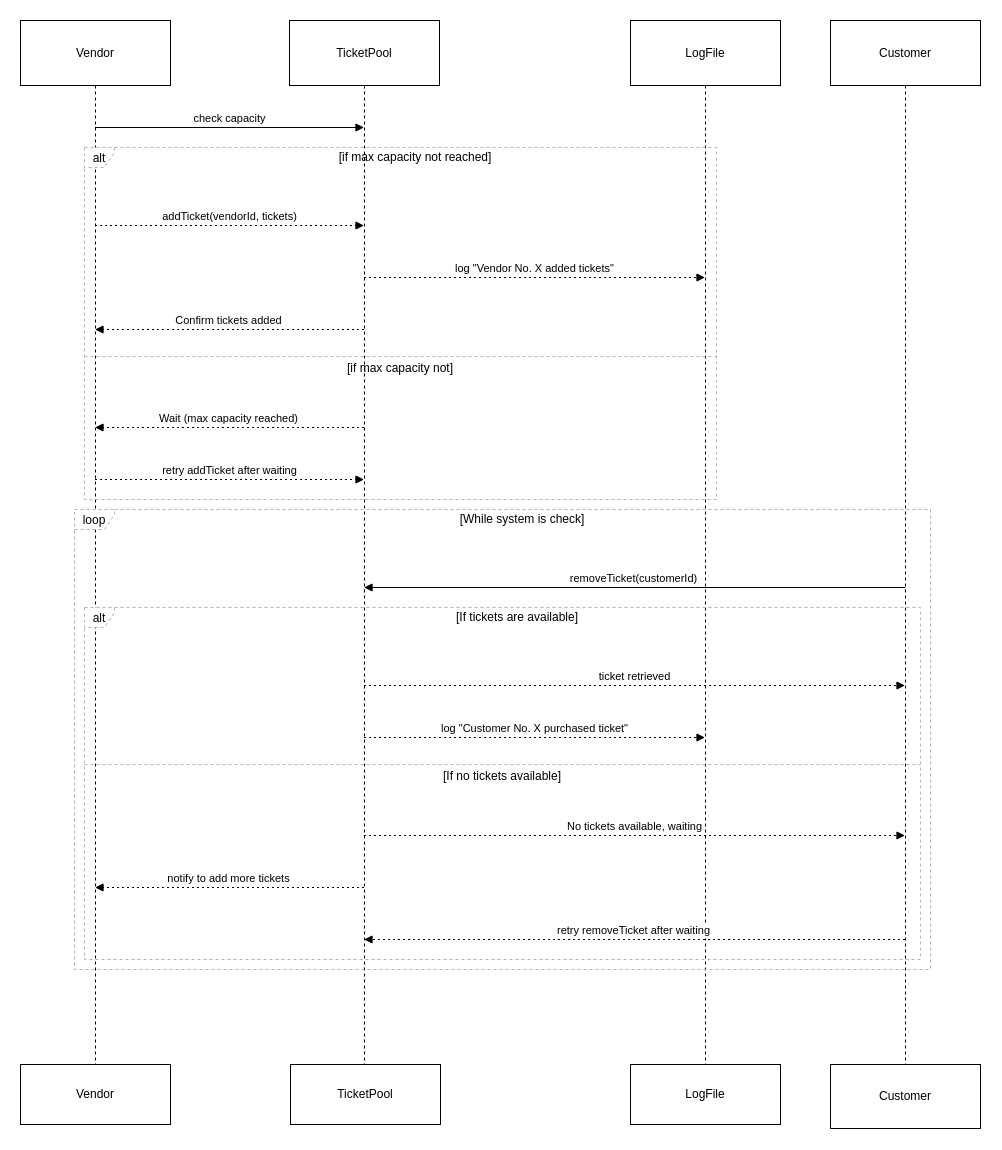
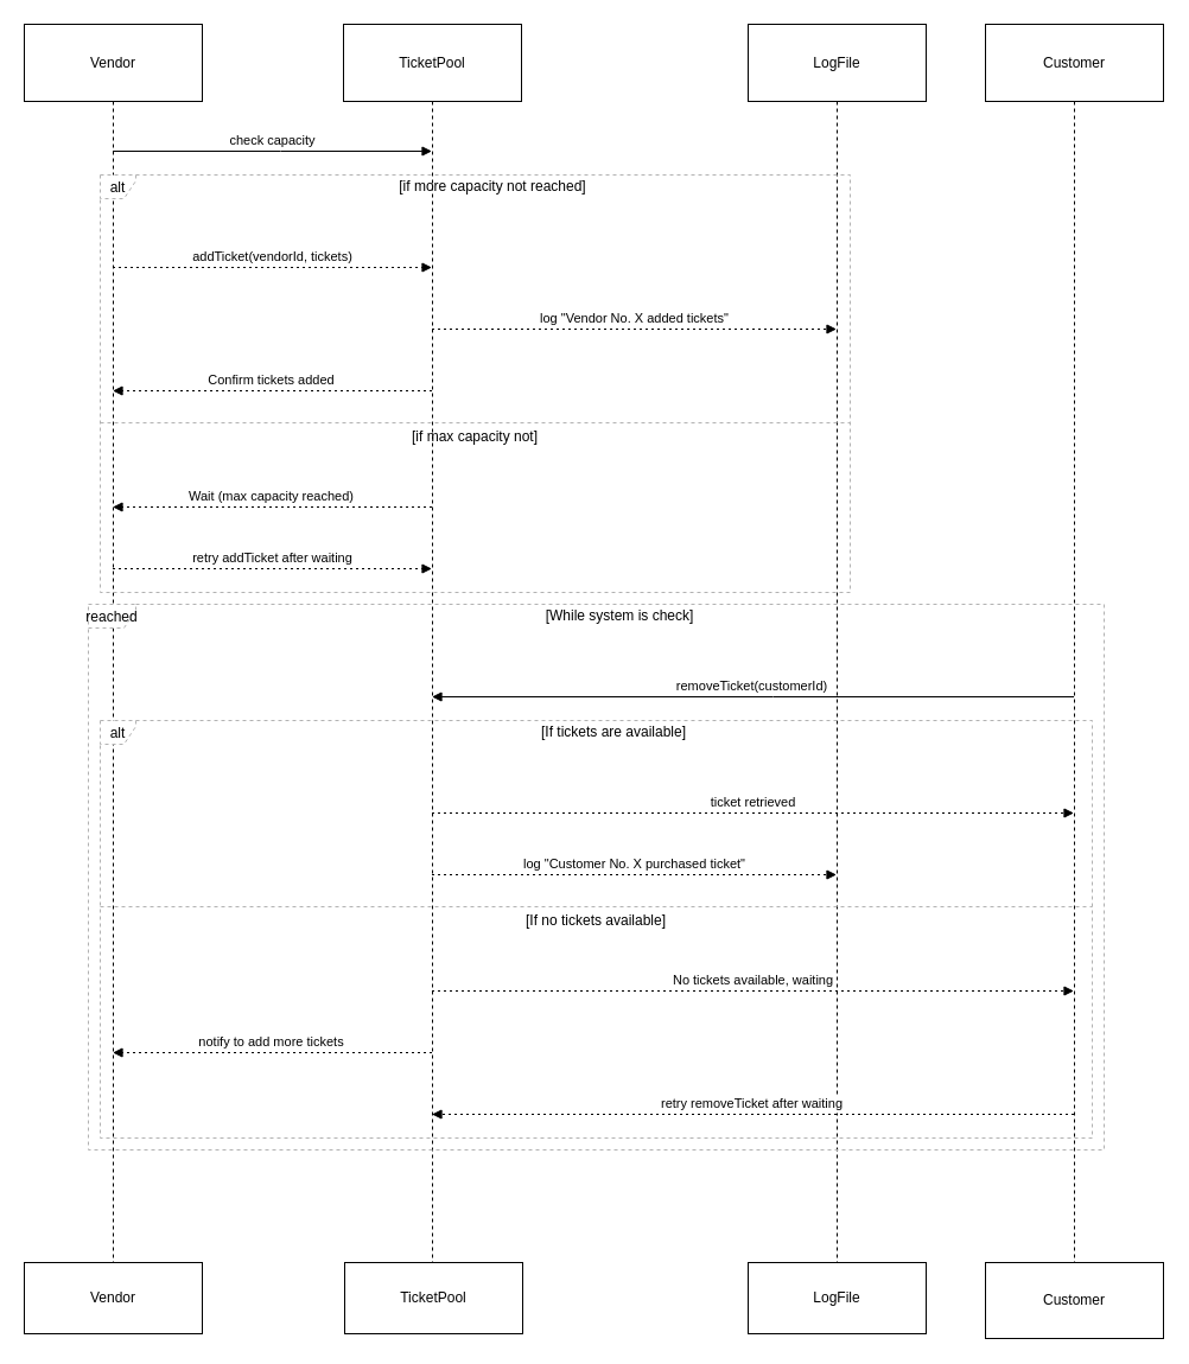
- <mxCell id="7" value="[if max capacity not reached]" style="text;strokeColor=none;fillColor=none;align=center;verticalAlign=middle;whiteSpace=wrap;" vertex="1" parent="6"><mxGeometry x="30" width="602" height="20" as="geometry" /></mxCell>
+ <mxCell id="7" value="[if more capacity not reached]" style="text;strokeColor=none;fillColor=none;align=center;verticalAlign=middle;whiteSpace=wrap;" vertex="1" parent="6"><mxGeometry x="30" width="602" height="20" as="geometry" /></mxCell>
- <mxCell id="12" value="loop" style="shape=umlFrame;dashed=1;pointerEvents=0;dropTarget=0;strokeColor=#B3B3B3;height=20;width=40" vertex="1" parent="1"><mxGeometry x="74" y="509" width="856" height="460" as="geometry" /></mxCell>
+ <mxCell id="12" value="reached" style="shape=umlFrame;dashed=1;pointerEvents=0;dropTarget=0;strokeColor=#B3B3B3;height=20;width=40" vertex="1" parent="1"><mxGeometry x="74" y="509" width="856" height="460" as="geometry" /></mxCell>
